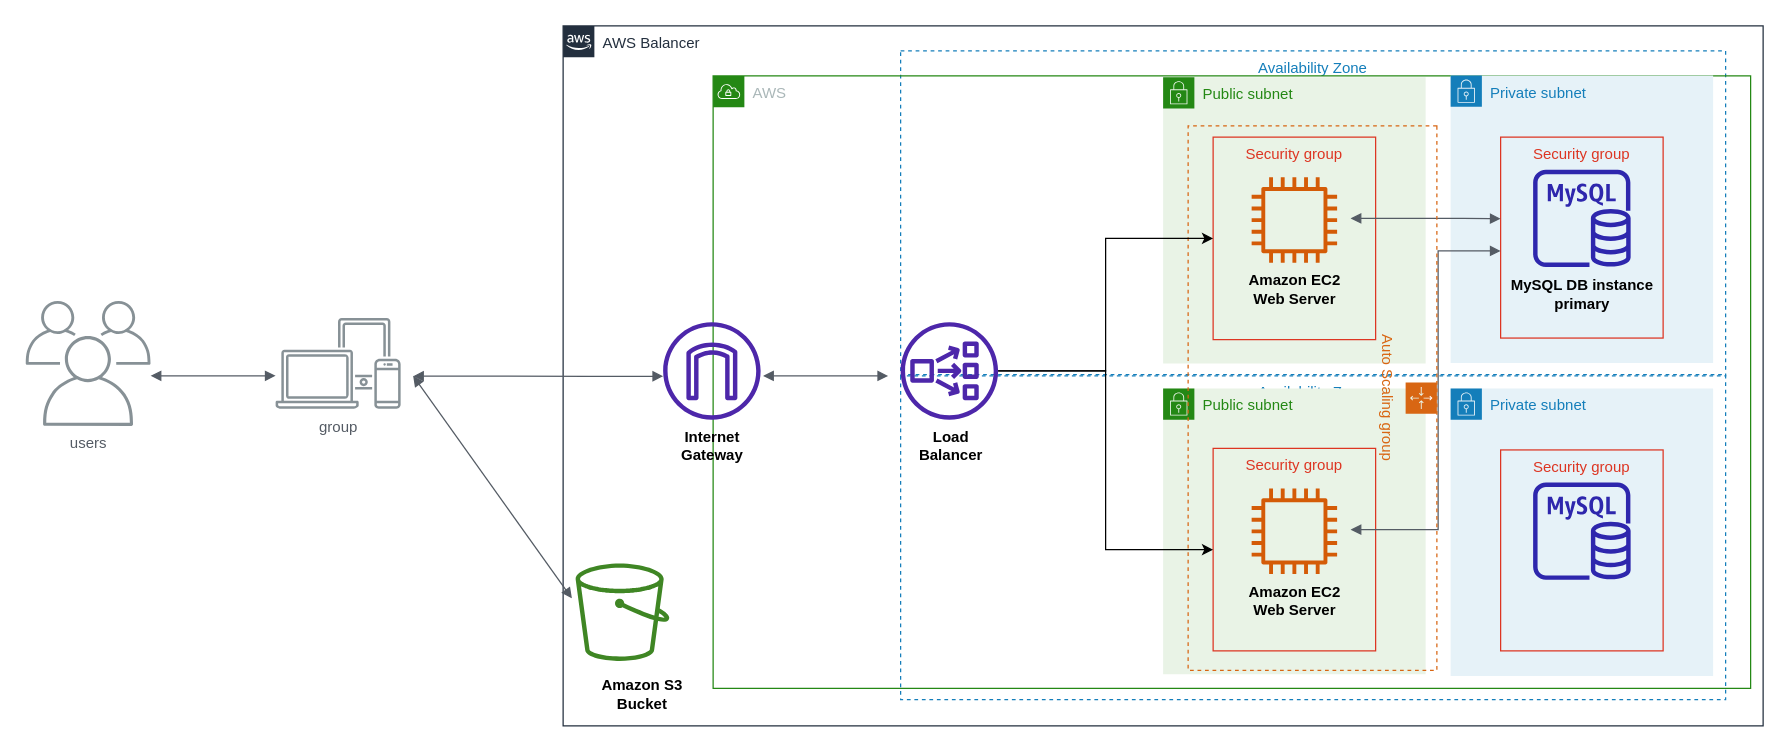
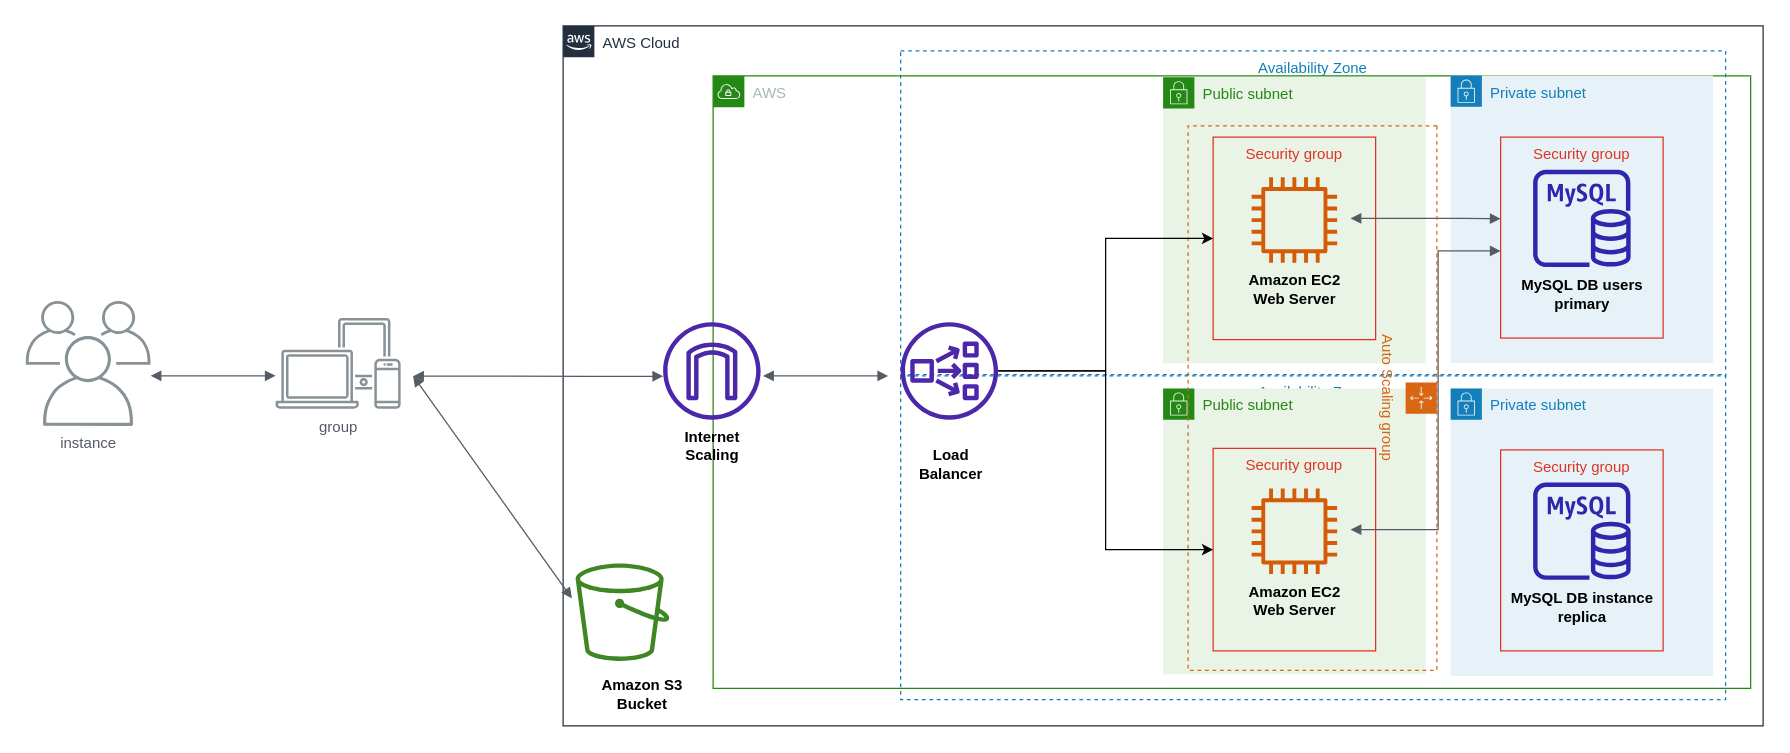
- <mxCell id="2" value="AWS Balancer" style="points=[[0,0],[0.25,0],[0.5,0],[0.75,0],[1,0],[1,0.25],[1,0.5],[1,0.75],[1,1],[0.75,1],[0.5,1],[0.25,1],[0,1],[0,0.75],[0,0.5],[0,0.25]];outlineConnect=0;gradientColor=none;html=1;whiteSpace=wrap;fontSize=12;fontStyle=0;container=1;pointerEvents=0;collapsible=0;recursiveResize=0;shape=mxgraph.aws4.group;grIcon=mxgraph.aws4.group_aws_cloud_alt;strokeColor=#232F3E;fillColor=none;verticalAlign=top;align=left;spacingLeft=30;fontColor=#232F3E;dashed=0;" vertex="1" parent="1"><mxGeometry x="450" y="20" width="960" height="560" as="geometry" /></mxCell>
+ <mxCell id="2" value="AWS Cloud" style="points=[[0,0],[0.25,0],[0.5,0],[0.75,0],[1,0],[1,0.25],[1,0.5],[1,0.75],[1,1],[0.75,1],[0.5,1],[0.25,1],[0,1],[0,0.75],[0,0.5],[0,0.25]];outlineConnect=0;gradientColor=none;html=1;whiteSpace=wrap;fontSize=12;fontStyle=0;container=1;pointerEvents=0;collapsible=0;recursiveResize=0;shape=mxgraph.aws4.group;grIcon=mxgraph.aws4.group_aws_cloud_alt;strokeColor=#232F3E;fillColor=none;verticalAlign=top;align=left;spacingLeft=30;fontColor=#232F3E;dashed=0;" vertex="1" parent="1"><mxGeometry x="450" y="20" width="960" height="560" as="geometry" /></mxCell>
- <mxCell id="13" value="&lt;b&gt;MySQL DB instance&lt;br&gt;primary&lt;br&gt;&lt;/b&gt;" style="text;html=1;resizable=0;autosize=1;align=center;verticalAlign=middle;points=[];fillColor=none;strokeColor=none;rounded=0;" vertex="1" parent="10"><mxGeometry x="40" y="160" width="130" height="30" as="geometry" /></mxCell>
+ <mxCell id="13" value="&lt;b&gt;MySQL DB users&lt;br&gt;primary&lt;br&gt;&lt;/b&gt;" style="text;html=1;resizable=0;autosize=1;align=center;verticalAlign=middle;points=[];fillColor=none;strokeColor=none;rounded=0;" vertex="1" parent="10"><mxGeometry x="40" y="160" width="130" height="30" as="geometry" /></mxCell>
- <mxCell id="7" value="users" style="sketch=0;outlineConnect=0;gradientColor=none;fontColor=#545B64;strokeColor=none;fillColor=#879196;dashed=0;verticalLabelPosition=bottom;verticalAlign=top;align=center;html=1;fontSize=12;fontStyle=0;aspect=fixed;shape=mxgraph.aws4.illustration_users;pointerEvents=1" vertex="1" parent="1"><mxGeometry x="20" y="240" width="100" height="100" as="geometry" /></mxCell>
+ <mxCell id="7" value="instance" style="sketch=0;outlineConnect=0;gradientColor=none;fontColor=#545B64;strokeColor=none;fillColor=#879196;dashed=0;verticalLabelPosition=bottom;verticalAlign=top;align=center;html=1;fontSize=12;fontStyle=0;aspect=fixed;shape=mxgraph.aws4.illustration_users;pointerEvents=1" vertex="1" parent="1"><mxGeometry x="20" y="240" width="100" height="100" as="geometry" /></mxCell>
- <mxCell id="24" value="&lt;b&gt;Internet &lt;br&gt;Gateway&lt;/b&gt;" style="text;html=1;resizable=0;autosize=1;align=center;verticalAlign=middle;points=[];fillColor=none;strokeColor=none;rounded=0;" vertex="1" parent="9"><mxGeometry x="-31" y="281" width="60" height="30" as="geometry" /></mxCell>
+ <mxCell id="24" value="&lt;b&gt;Internet &lt;br&gt;Scaling&lt;/b&gt;" style="text;html=1;resizable=0;autosize=1;align=center;verticalAlign=middle;points=[];fillColor=none;strokeColor=none;rounded=0;" vertex="1" parent="9"><mxGeometry x="-31" y="281" width="60" height="30" as="geometry" /></mxCell>
- <mxCell id="25" value="&lt;b&gt;Load &lt;br&gt;Balancer&lt;/b&gt;" style="text;html=1;resizable=0;autosize=1;align=center;verticalAlign=middle;points=[];fillColor=none;strokeColor=none;rounded=0;" vertex="1" parent="9"><mxGeometry x="155" y="281" width="70" height="30" as="geometry" /></mxCell>
+ <mxCell id="25" value="&lt;b&gt;Load &lt;br&gt;Balancer&lt;/b&gt;" style="text;html=1;resizable=0;autosize=1;align=center;verticalAlign=middle;points=[];fillColor=none;strokeColor=none;rounded=0;" vertex="1" parent="9"><mxGeometry x="155" y="296" width="70" height="30" as="geometry" /></mxCell>
+ <mxCell id="22" value="&lt;b&gt;MySQL DB instance&lt;br&gt;replica&lt;br&gt;&lt;/b&gt;" style="text;html=1;resizable=0;autosize=1;align=center;verticalAlign=middle;points=[];fillColor=none;strokeColor=none;rounded=0;" vertex="1" parent="19"><mxGeometry x="40" y="160" width="130" height="30" as="geometry" /></mxCell>
